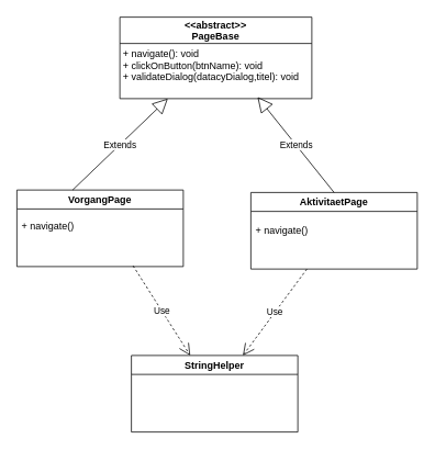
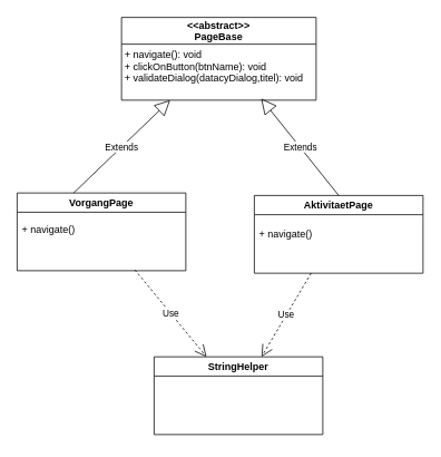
- <mxCell id="8" value="StringHelper" style="swimlane;" vertex="1" parent="1"><mxGeometry x="159" y="431" width="202" height="93" as="geometry" /></mxCell>
+ <mxCell id="8" value="StringHelper" style="swimlane;" vertex="1" parent="1"><mxGeometry x="184" y="426" width="202" height="93" as="geometry" /></mxCell>
